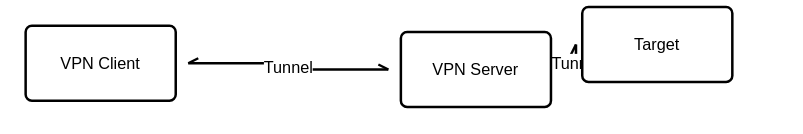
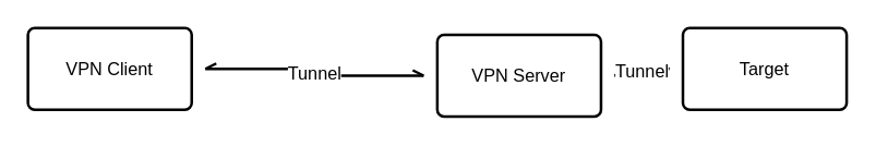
- <mxCell id="6" value="Target" style="rounded=1;whiteSpace=wrap;html=1;strokeWidth=2;arcSize=10;absoluteArcSize=1;fontSize=13;" vertex="1" parent="1"><mxGeometry x="465" y="5" width="120" height="60" as="geometry" /></mxCell>
+ <mxCell id="6" value="Target" style="rounded=1;whiteSpace=wrap;html=1;strokeWidth=2;arcSize=10;absoluteArcSize=1;fontSize=13;" vertex="1" parent="1"><mxGeometry x="500" y="20" width="120" height="60" as="geometry" /></mxCell>
